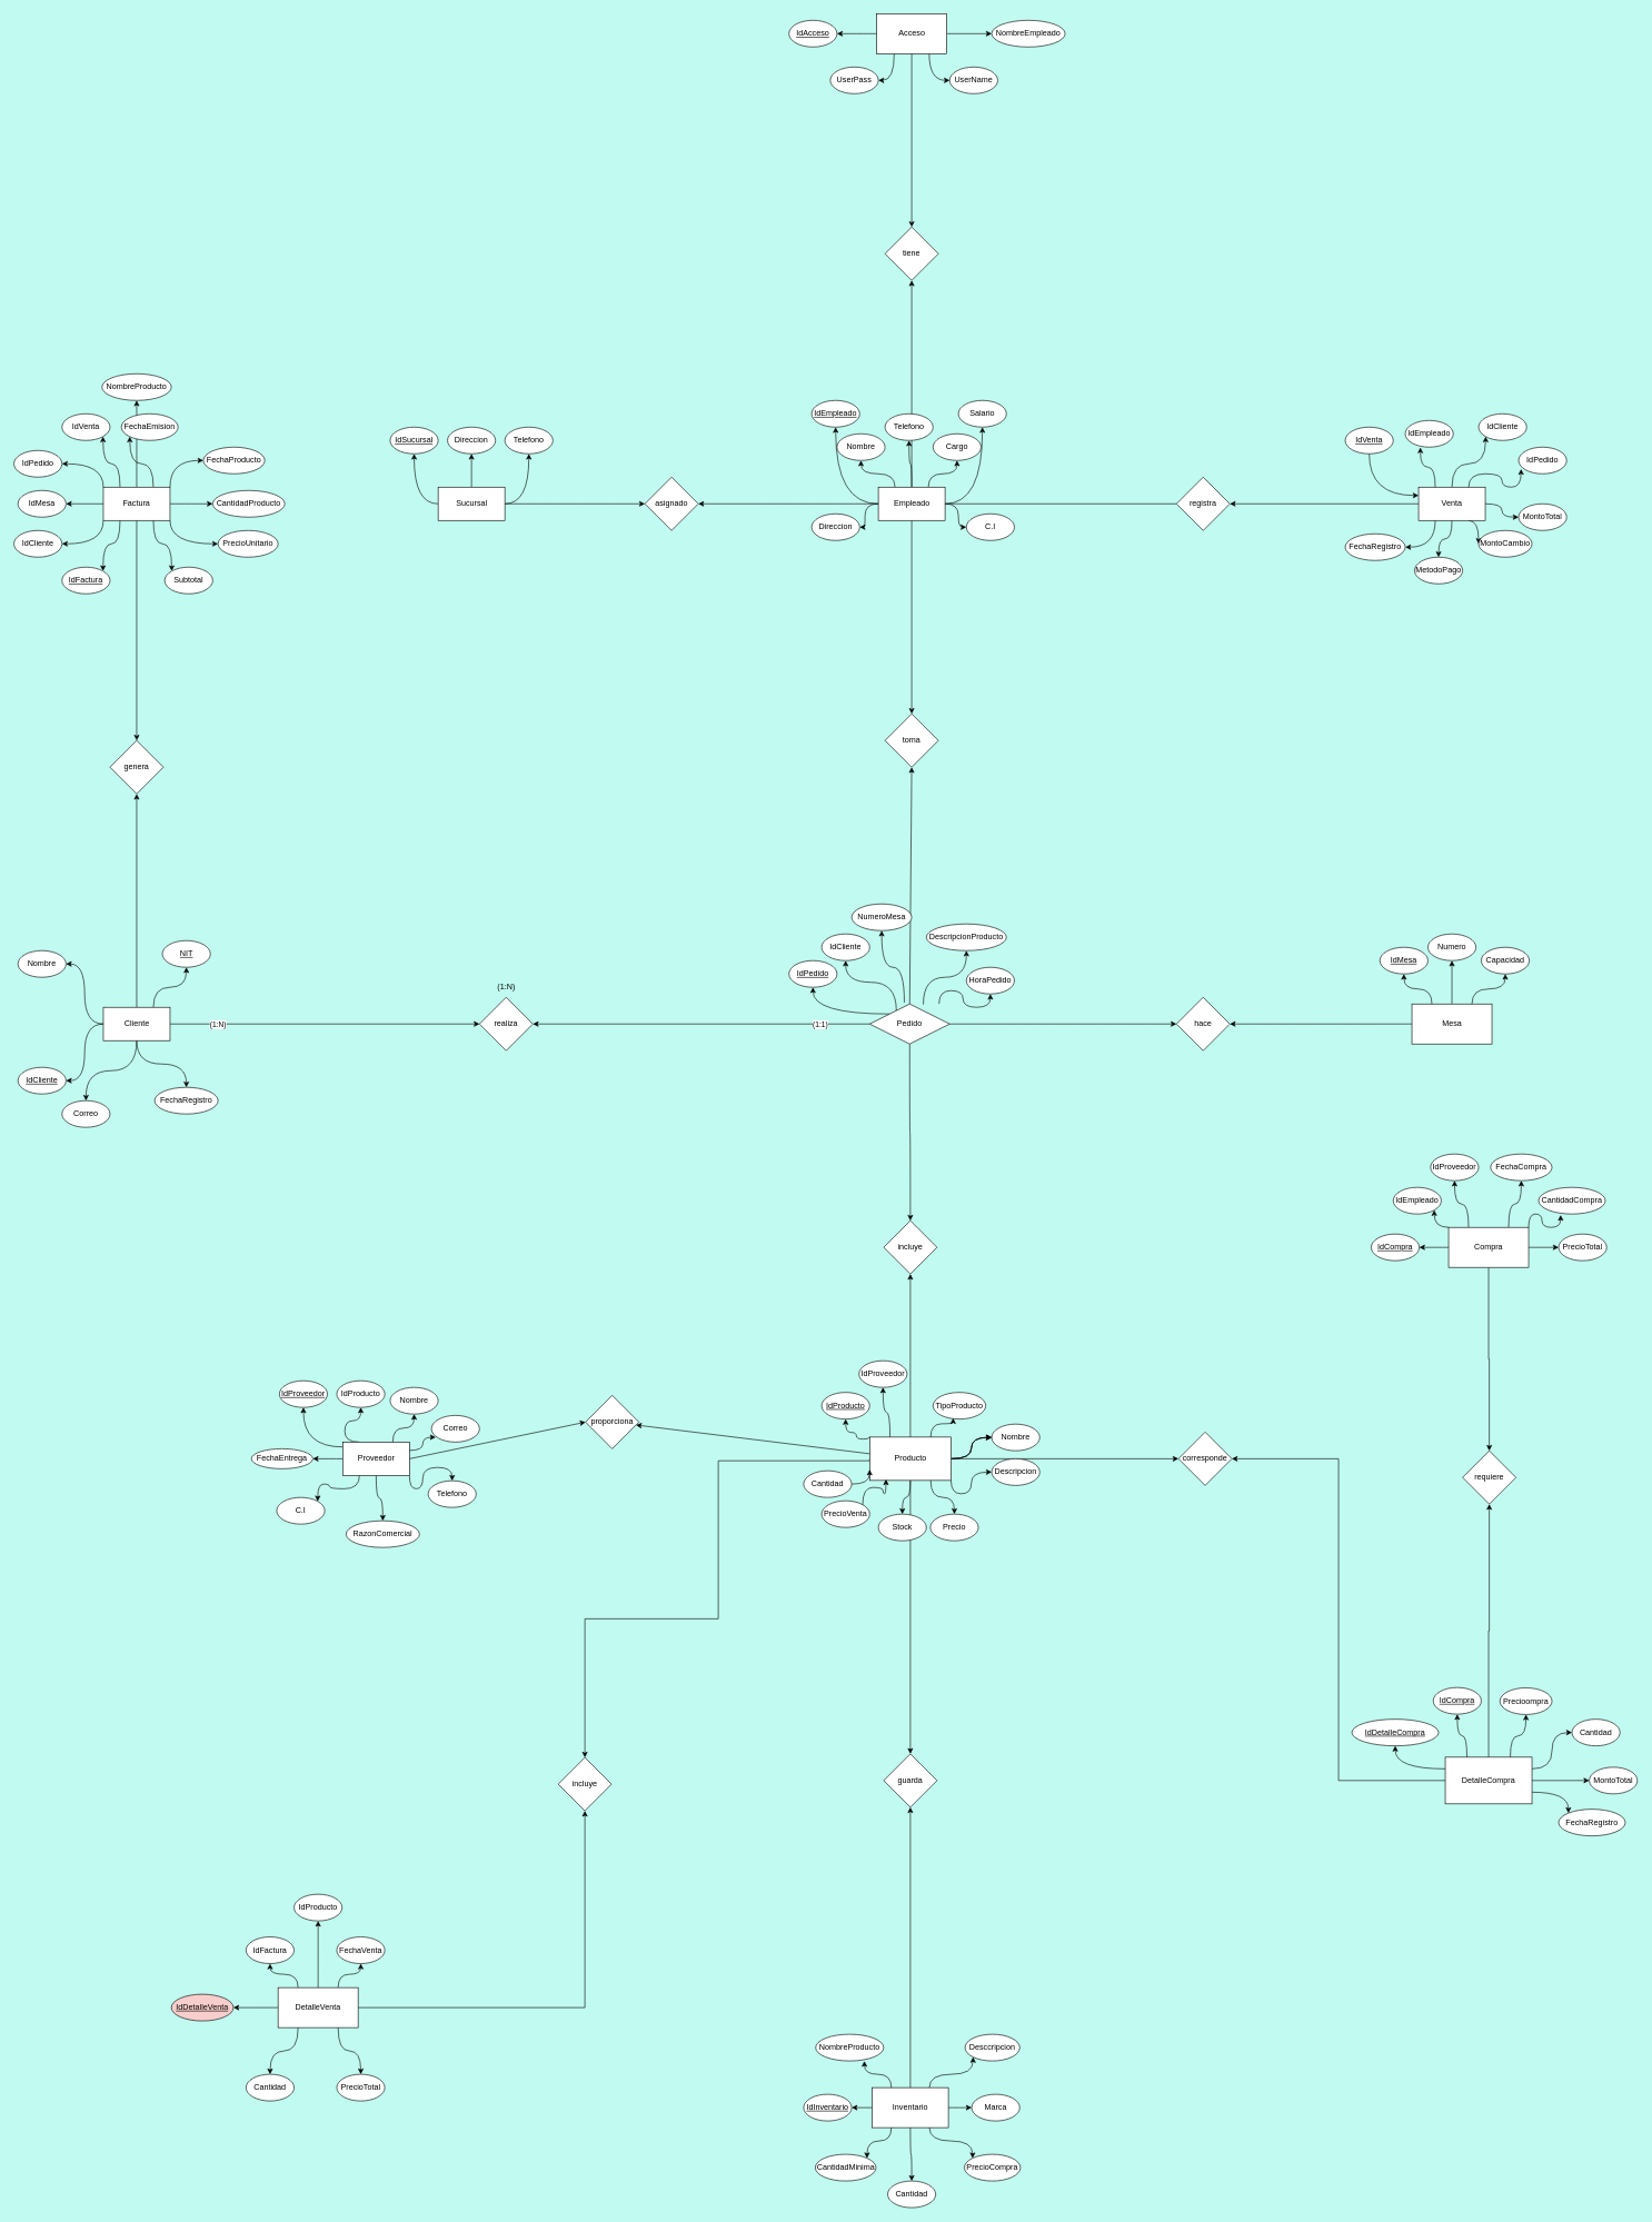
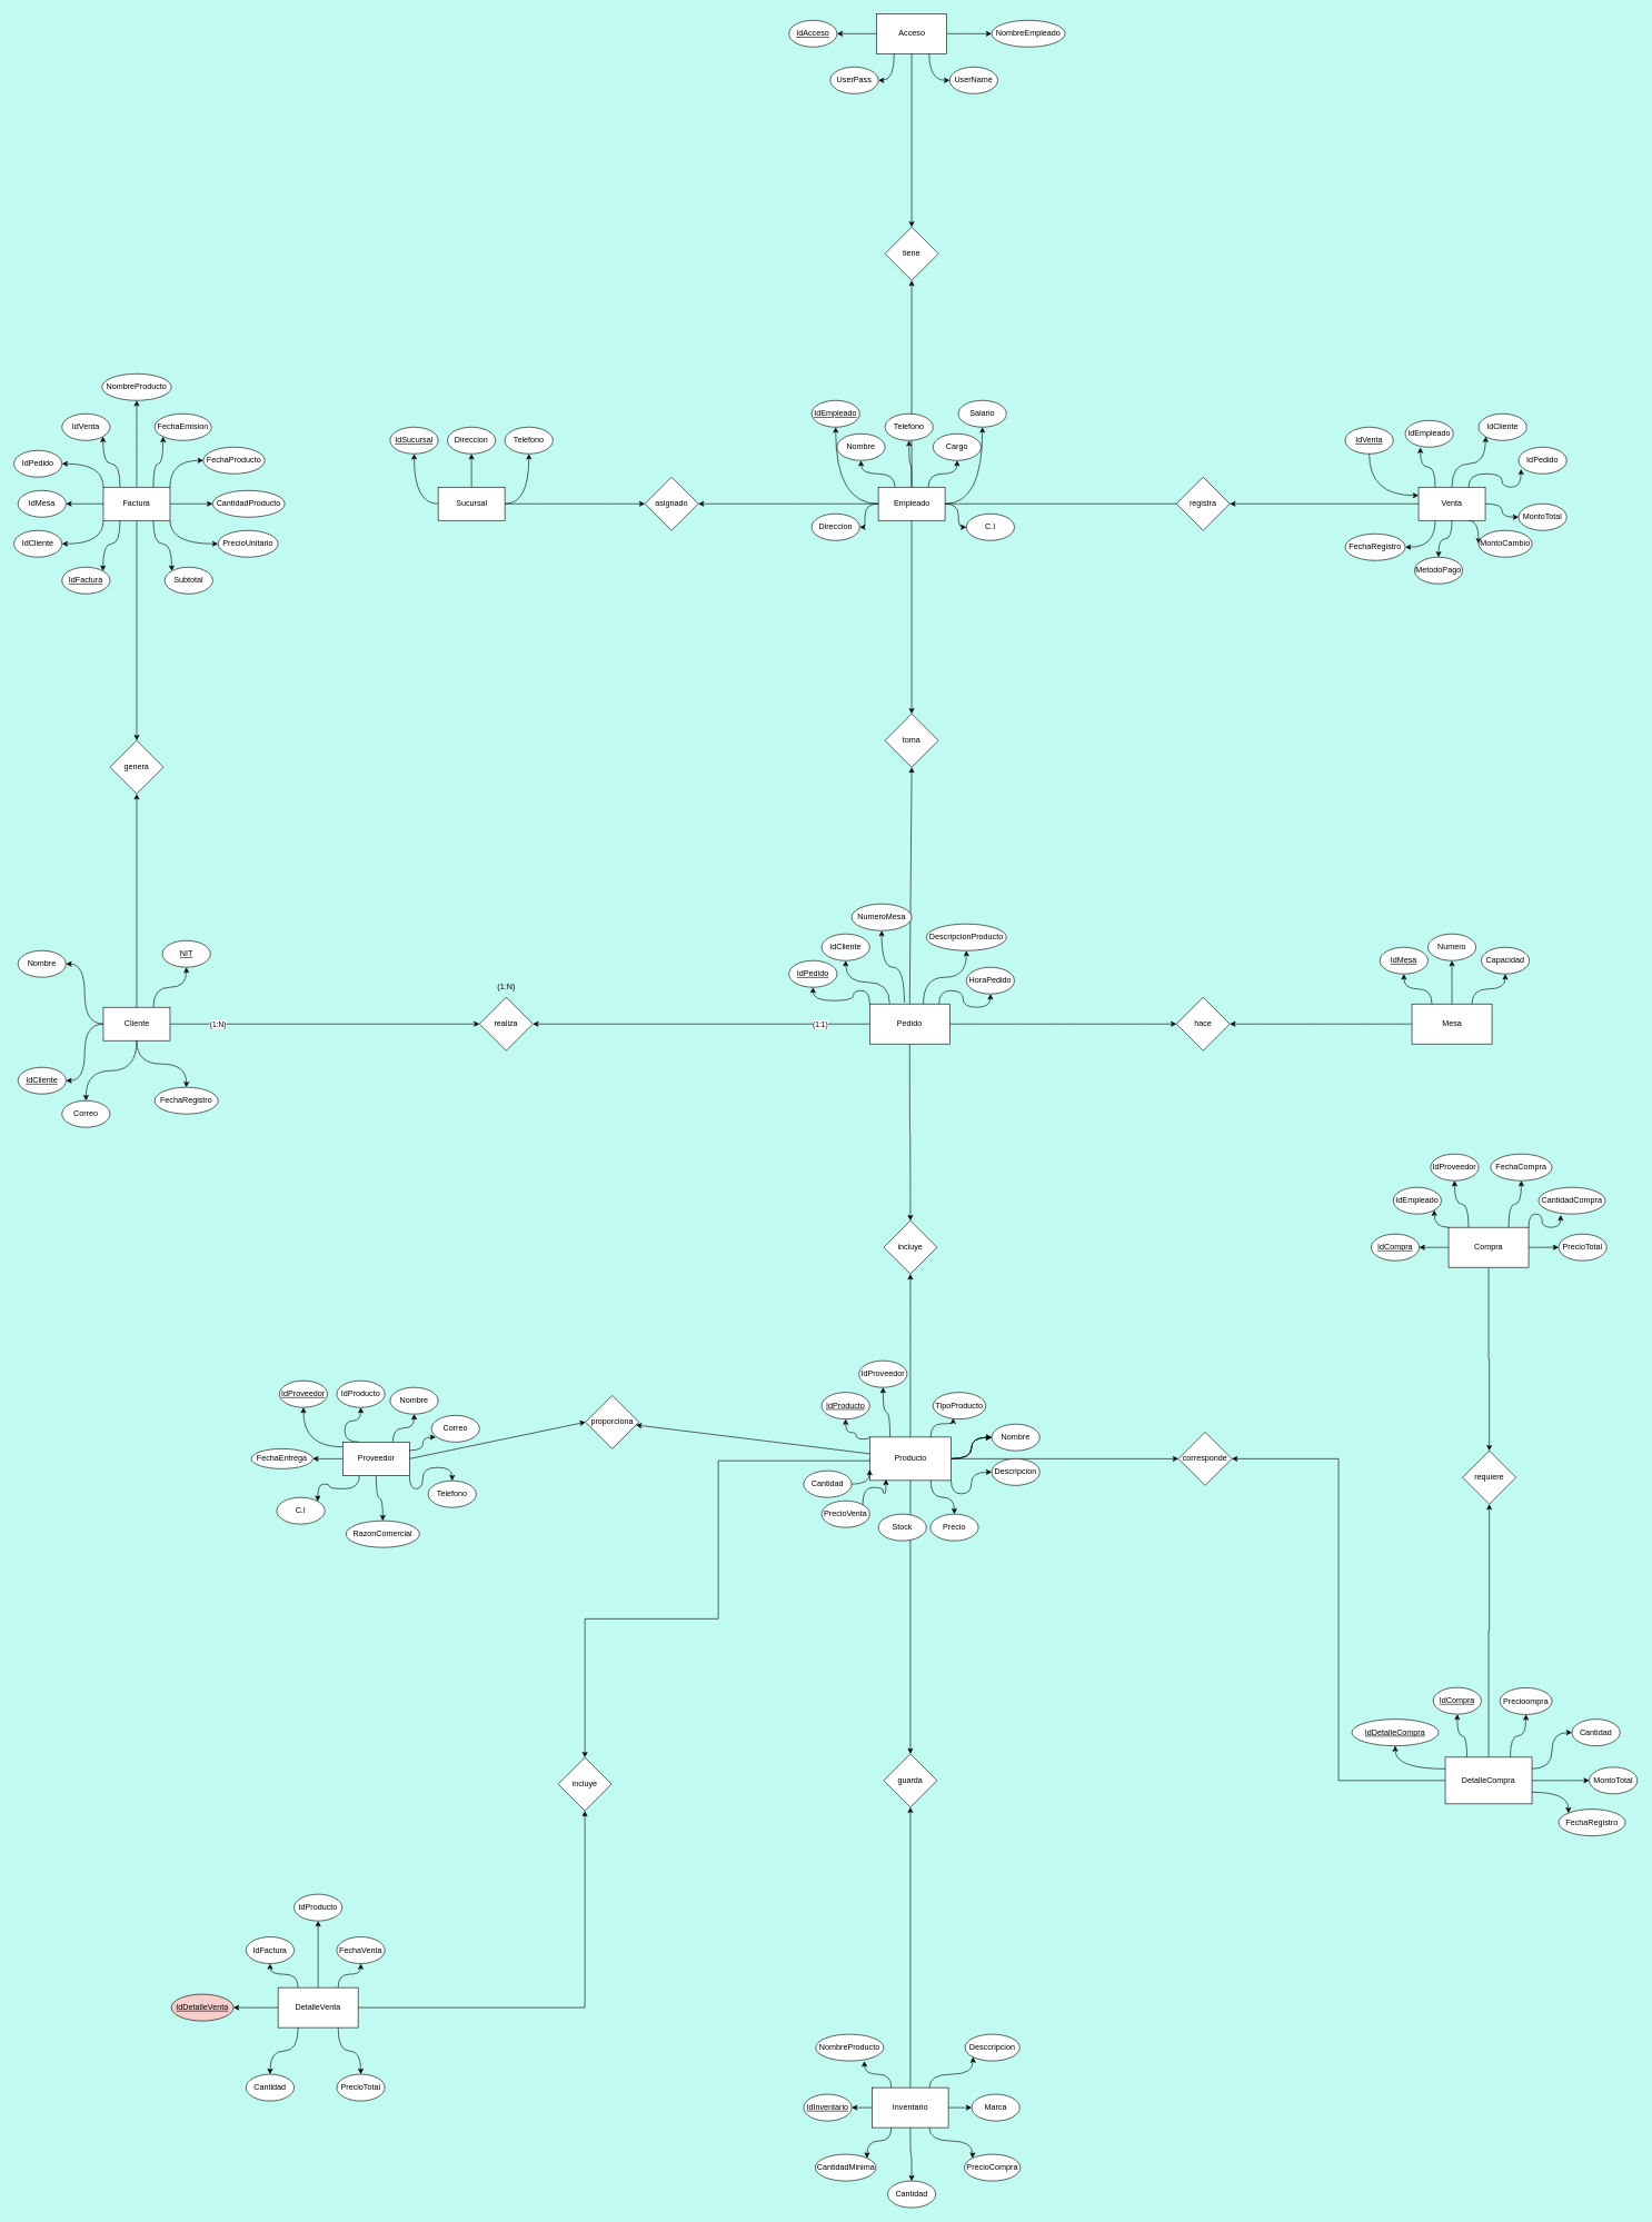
- <mxCell id="211" value="FechaEmision" style="ellipse;whiteSpace=wrap;html=1;align=center;" parent="1" vertex="1"><mxGeometry x="181" y="620" width="85" height="40" as="geometry" /></mxCell>
+ <mxCell id="211" value="FechaEmision" style="ellipse;whiteSpace=wrap;html=1;align=center;" parent="1" vertex="1"><mxGeometry x="231" y="620" width="85" height="40" as="geometry" /></mxCell>
- <mxCell id="22" value="Pedido" style="rhombus;whiteSpace=wrap;html=1;" parent="1" vertex="1"><mxGeometry x="1303" y="1505" width="120" height="60" as="geometry" /></mxCell>
+ <mxCell id="22" value="Pedido" style="whiteSpace=wrap;html=1;" parent="1" vertex="1"><mxGeometry x="1303" y="1505" width="120" height="60" as="geometry" /></mxCell>
- <mxCell id="35" value="" style="edgeStyle=orthogonalEdgeStyle;curved=1;rounded=0;orthogonalLoop=1;jettySize=auto;html=1;" parent="1" source="43" target="49" edge="1"><mxGeometry relative="1" as="geometry" /></mxCell>
